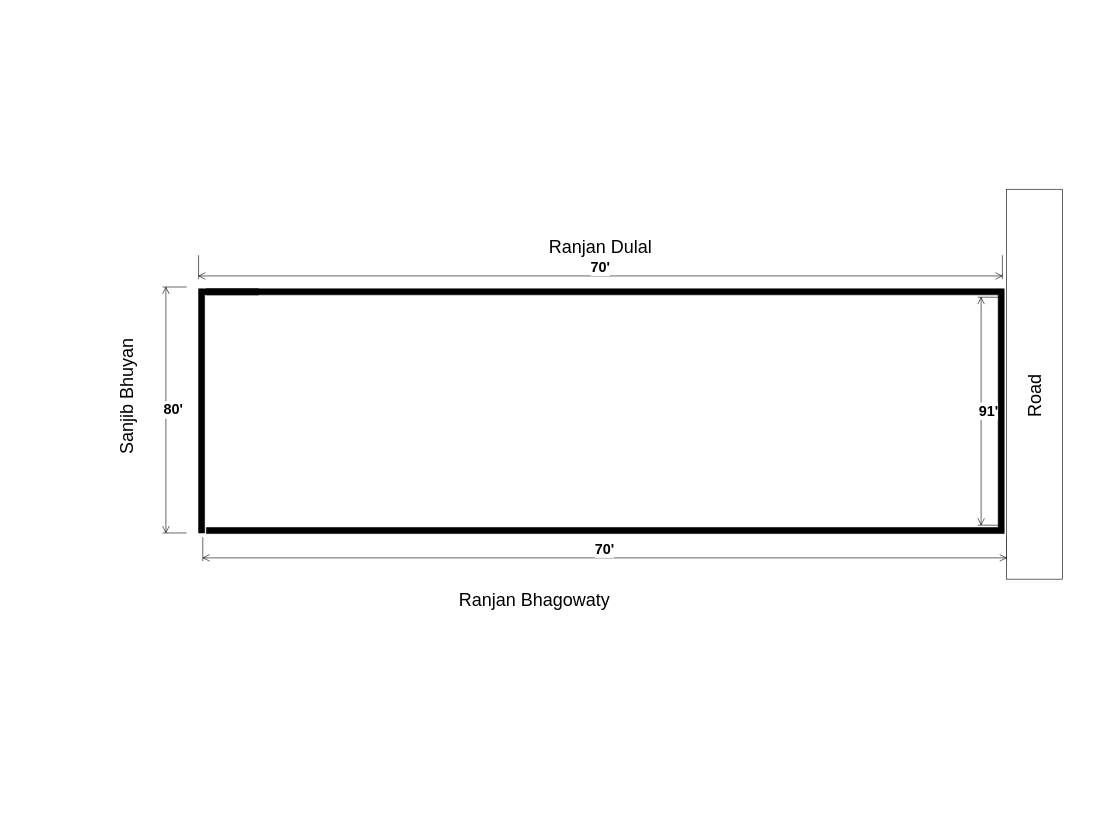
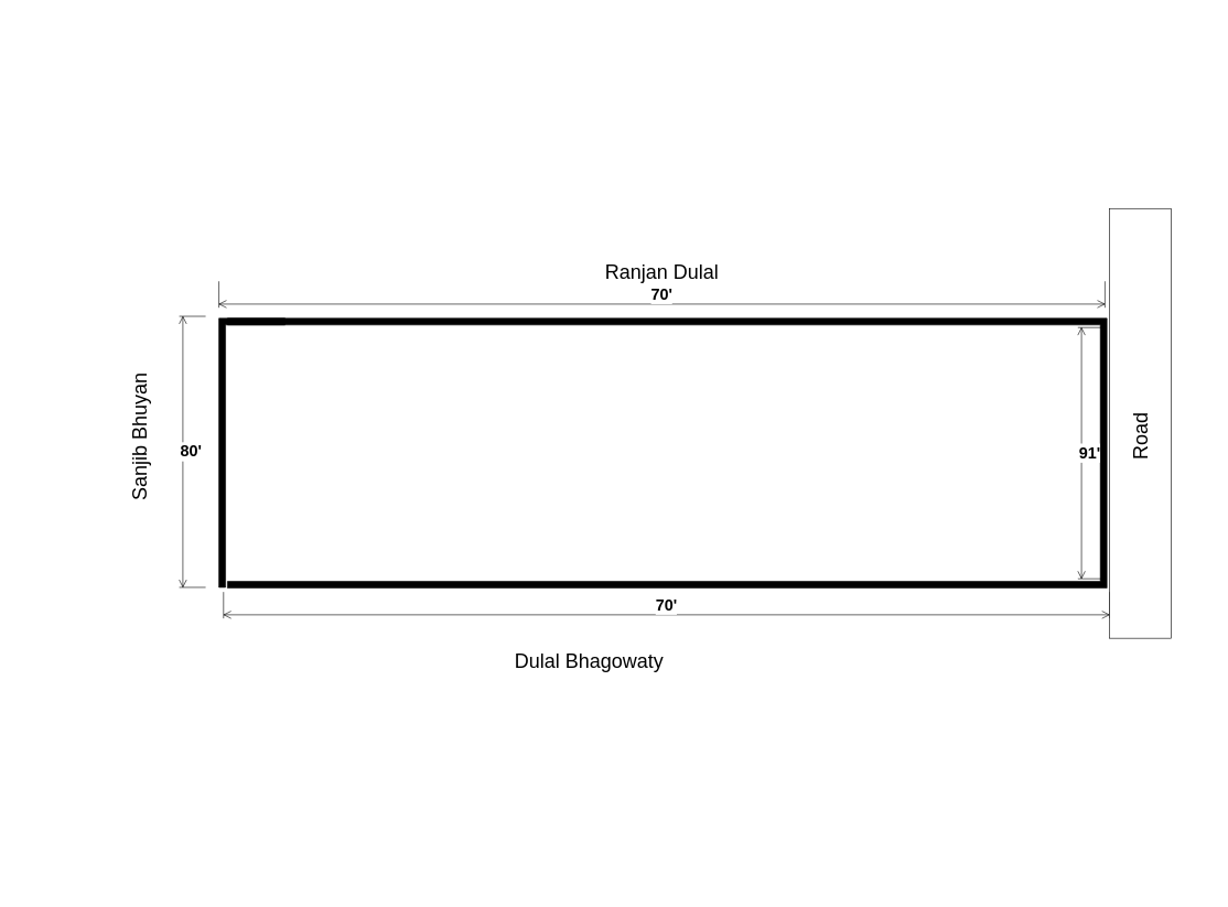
- <mxCell id="9" value="Ranjan Bhagowaty" style="text;html=1;strokeColor=none;fillColor=none;align=center;verticalAlign=middle;whiteSpace=wrap;rounded=0;fontSize=30;" vertex="1" parent="1"><mxGeometry x="440" y="965" width="900" height="70" as="geometry" /></mxCell>
+ <mxCell id="9" value="Dulal Bhagowaty" style="text;html=1;strokeColor=none;fillColor=none;align=center;verticalAlign=middle;whiteSpace=wrap;rounded=0;fontSize=30;" vertex="1" parent="1"><mxGeometry x="440" y="965" width="900" height="70" as="geometry" /></mxCell>
